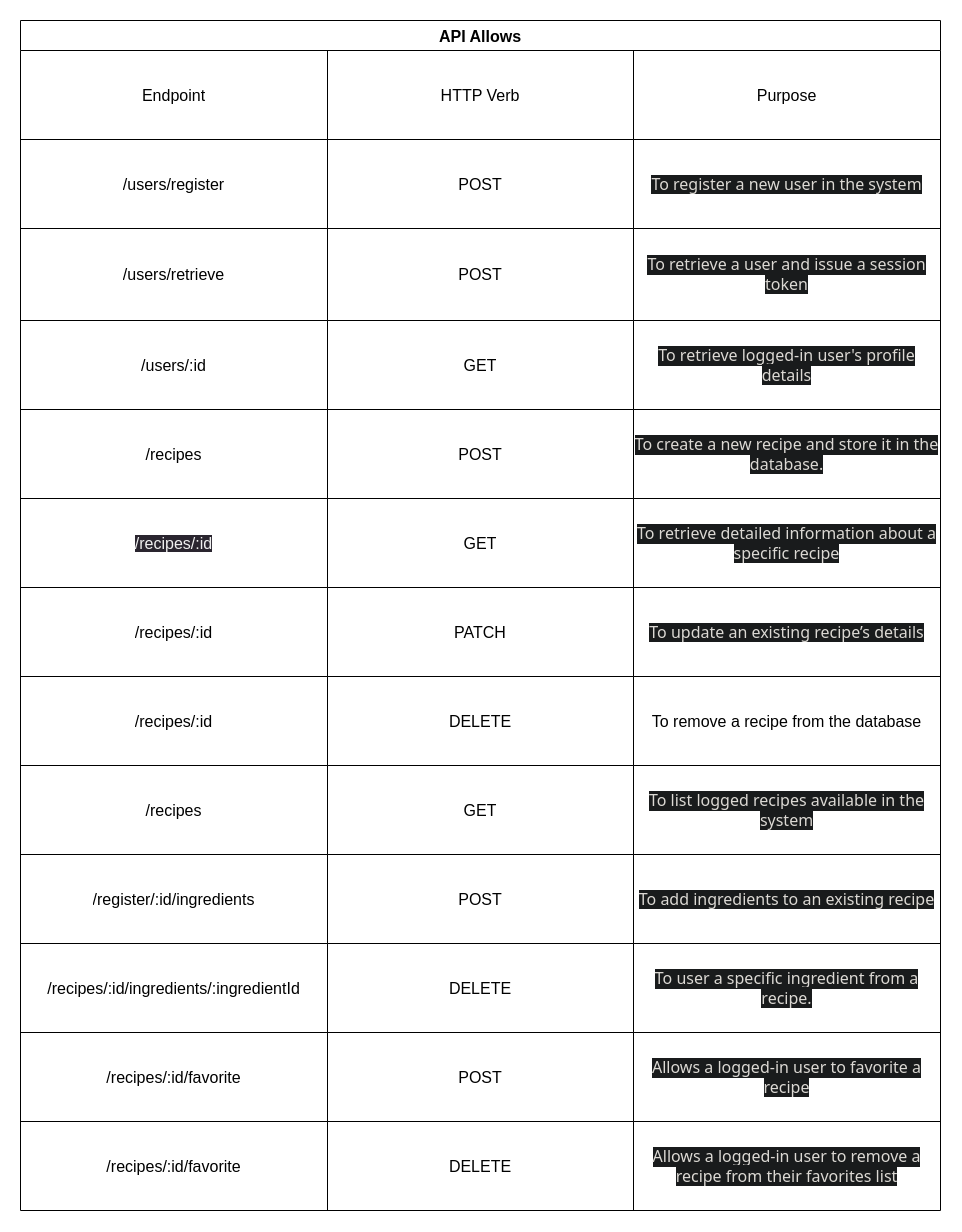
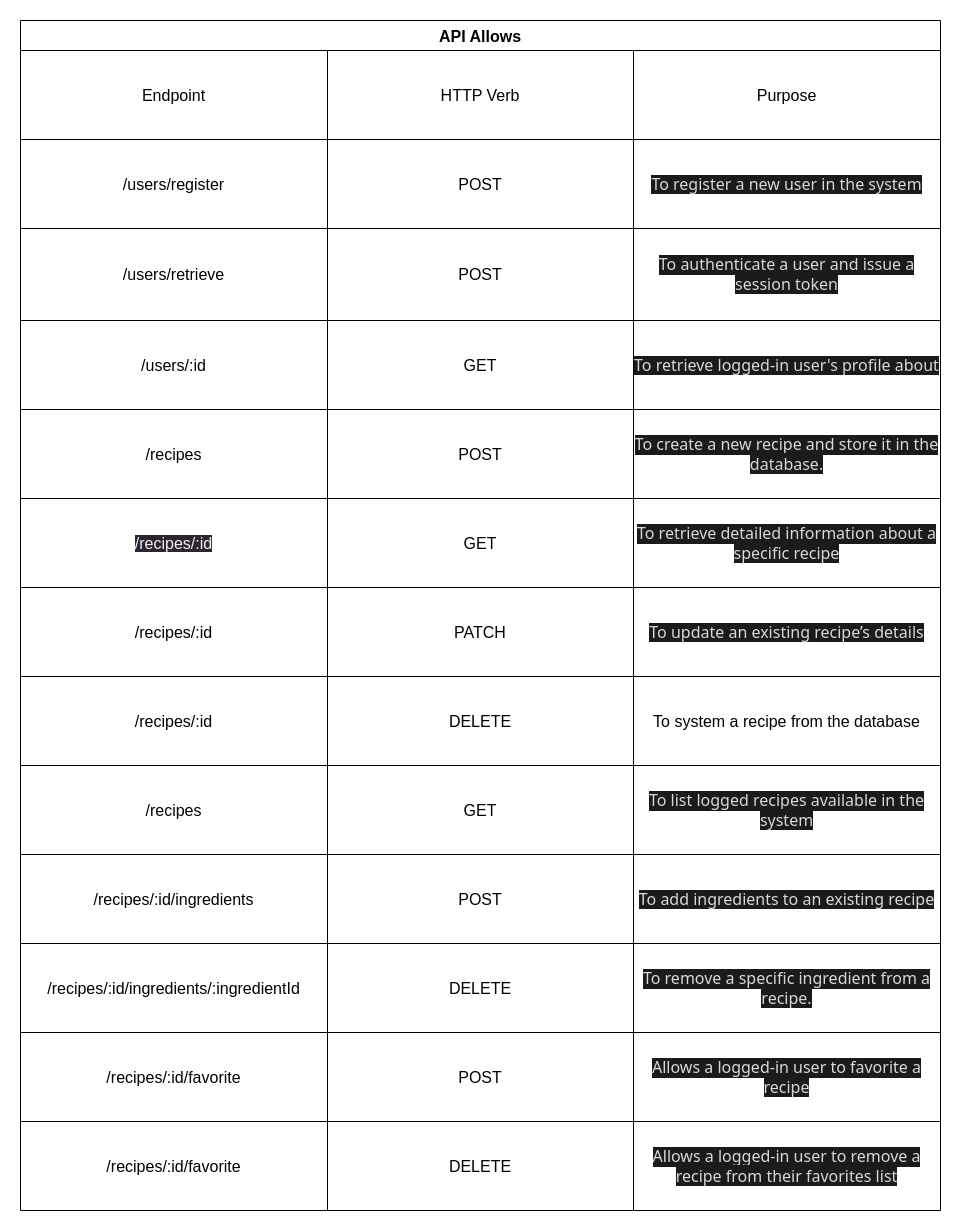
- <mxCell id="14" value="&lt;span style=&quot;color: rgb(220, 217, 212); font-family: Söhne, ui-sans-serif, system-ui, -apple-system, &amp;quot;Segoe UI&amp;quot;, Roboto, Ubuntu, Cantarell, &amp;quot;Noto Sans&amp;quot;, sans-serif, &amp;quot;Helvetica Neue&amp;quot;, Arial, &amp;quot;Apple Color Emoji&amp;quot;, &amp;quot;Segoe UI Emoji&amp;quot;, &amp;quot;Segoe UI Symbol&amp;quot;, &amp;quot;Noto Color Emoji&amp;quot;; font-size: 16px; text-align: left; background-color: rgb(25, 27, 28);&quot;&gt;To retrieve a user and issue a session token&lt;/span&gt;" style="shape=partialRectangle;html=1;whiteSpace=wrap;connectable=0;fillColor=none;top=0;left=0;bottom=0;right=0;overflow=hidden;" parent="11" vertex="1"><mxGeometry x="613" width="307" height="92" as="geometry"><mxRectangle width="307" height="92" as="alternateBounds" /></mxGeometry></mxCell>
+ <mxCell id="14" value="&lt;span style=&quot;color: rgb(220, 217, 212); font-family: Söhne, ui-sans-serif, system-ui, -apple-system, &amp;quot;Segoe UI&amp;quot;, Roboto, Ubuntu, Cantarell, &amp;quot;Noto Sans&amp;quot;, sans-serif, &amp;quot;Helvetica Neue&amp;quot;, Arial, &amp;quot;Apple Color Emoji&amp;quot;, &amp;quot;Segoe UI Emoji&amp;quot;, &amp;quot;Segoe UI Symbol&amp;quot;, &amp;quot;Noto Color Emoji&amp;quot;; font-size: 16px; text-align: left; background-color: rgb(25, 27, 28);&quot;&gt;To authenticate a user and issue a session token&lt;/span&gt;" style="shape=partialRectangle;html=1;whiteSpace=wrap;connectable=0;fillColor=none;top=0;left=0;bottom=0;right=0;overflow=hidden;" parent="11" vertex="1"><mxGeometry x="613" width="307" height="92" as="geometry"><mxRectangle width="307" height="92" as="alternateBounds" /></mxGeometry></mxCell>
- <mxCell id="18" value="&lt;span style=&quot;color: rgb(220, 217, 212); font-family: Söhne, ui-sans-serif, system-ui, -apple-system, &amp;quot;Segoe UI&amp;quot;, Roboto, Ubuntu, Cantarell, &amp;quot;Noto Sans&amp;quot;, sans-serif, &amp;quot;Helvetica Neue&amp;quot;, Arial, &amp;quot;Apple Color Emoji&amp;quot;, &amp;quot;Segoe UI Emoji&amp;quot;, &amp;quot;Segoe UI Symbol&amp;quot;, &amp;quot;Noto Color Emoji&amp;quot;; font-size: 16px; text-align: left; background-color: rgb(25, 27, 28);&quot;&gt;To retrieve logged-in user's profile details&lt;/span&gt;" style="shape=partialRectangle;html=1;whiteSpace=wrap;connectable=0;fillColor=none;top=0;left=0;bottom=0;right=0;overflow=hidden;" parent="15" vertex="1"><mxGeometry x="613" width="307" height="89" as="geometry"><mxRectangle width="307" height="89" as="alternateBounds" /></mxGeometry></mxCell>
+ <mxCell id="18" value="&lt;span style=&quot;color: rgb(220, 217, 212); font-family: Söhne, ui-sans-serif, system-ui, -apple-system, &amp;quot;Segoe UI&amp;quot;, Roboto, Ubuntu, Cantarell, &amp;quot;Noto Sans&amp;quot;, sans-serif, &amp;quot;Helvetica Neue&amp;quot;, Arial, &amp;quot;Apple Color Emoji&amp;quot;, &amp;quot;Segoe UI Emoji&amp;quot;, &amp;quot;Segoe UI Symbol&amp;quot;, &amp;quot;Noto Color Emoji&amp;quot;; font-size: 16px; text-align: left; background-color: rgb(25, 27, 28);&quot;&gt;To retrieve logged-in user's profile about&lt;/span&gt;" style="shape=partialRectangle;html=1;whiteSpace=wrap;connectable=0;fillColor=none;top=0;left=0;bottom=0;right=0;overflow=hidden;" parent="15" vertex="1"><mxGeometry x="613" width="307" height="89" as="geometry"><mxRectangle width="307" height="89" as="alternateBounds" /></mxGeometry></mxCell>
- <mxCell id="34" value="&lt;font style=&quot;font-size: 16px;&quot;&gt;To remove a recipe from the database&lt;/font&gt;" style="shape=partialRectangle;html=1;whiteSpace=wrap;connectable=0;fillColor=none;top=0;left=0;bottom=0;right=0;overflow=hidden;" vertex="1" parent="31"><mxGeometry x="613" width="307" height="89" as="geometry"><mxRectangle width="307" height="89" as="alternateBounds" /></mxGeometry></mxCell>
+ <mxCell id="34" value="&lt;font style=&quot;font-size: 16px;&quot;&gt;To system a recipe from the database&lt;/font&gt;" style="shape=partialRectangle;html=1;whiteSpace=wrap;connectable=0;fillColor=none;top=0;left=0;bottom=0;right=0;overflow=hidden;" vertex="1" parent="31"><mxGeometry x="613" width="307" height="89" as="geometry"><mxRectangle width="307" height="89" as="alternateBounds" /></mxGeometry></mxCell>
- <mxCell id="40" value="&lt;span style=&quot;font-size: 16px;&quot;&gt;/register/:id/ingredients&lt;/span&gt;" style="shape=partialRectangle;html=1;whiteSpace=wrap;connectable=0;fillColor=none;top=0;left=0;bottom=0;right=0;overflow=hidden;" parent="39" vertex="1"><mxGeometry width="307" height="89" as="geometry"><mxRectangle width="307" height="89" as="alternateBounds" /></mxGeometry></mxCell>
+ <mxCell id="40" value="&lt;span style=&quot;font-size: 16px;&quot;&gt;/recipes/:id/ingredients&lt;/span&gt;" style="shape=partialRectangle;html=1;whiteSpace=wrap;connectable=0;fillColor=none;top=0;left=0;bottom=0;right=0;overflow=hidden;" parent="39" vertex="1"><mxGeometry width="307" height="89" as="geometry"><mxRectangle width="307" height="89" as="alternateBounds" /></mxGeometry></mxCell>
- <mxCell id="46" value="&lt;span style=&quot;color: rgb(220, 217, 212); font-family: Söhne, ui-sans-serif, system-ui, -apple-system, &amp;quot;Segoe UI&amp;quot;, Roboto, Ubuntu, Cantarell, &amp;quot;Noto Sans&amp;quot;, sans-serif, &amp;quot;Helvetica Neue&amp;quot;, Arial, &amp;quot;Apple Color Emoji&amp;quot;, &amp;quot;Segoe UI Emoji&amp;quot;, &amp;quot;Segoe UI Symbol&amp;quot;, &amp;quot;Noto Color Emoji&amp;quot;; font-size: 16px; text-align: left; background-color: rgb(25, 27, 28);&quot;&gt;To user a specific ingredient from a recipe.&lt;/span&gt;" style="shape=partialRectangle;html=1;whiteSpace=wrap;connectable=0;fillColor=none;top=0;left=0;bottom=0;right=0;overflow=hidden;" parent="43" vertex="1"><mxGeometry x="613" width="307" height="89" as="geometry"><mxRectangle width="307" height="89" as="alternateBounds" /></mxGeometry></mxCell>
+ <mxCell id="46" value="&lt;span style=&quot;color: rgb(220, 217, 212); font-family: Söhne, ui-sans-serif, system-ui, -apple-system, &amp;quot;Segoe UI&amp;quot;, Roboto, Ubuntu, Cantarell, &amp;quot;Noto Sans&amp;quot;, sans-serif, &amp;quot;Helvetica Neue&amp;quot;, Arial, &amp;quot;Apple Color Emoji&amp;quot;, &amp;quot;Segoe UI Emoji&amp;quot;, &amp;quot;Segoe UI Symbol&amp;quot;, &amp;quot;Noto Color Emoji&amp;quot;; font-size: 16px; text-align: left; background-color: rgb(25, 27, 28);&quot;&gt;To remove a specific ingredient from a recipe.&lt;/span&gt;" style="shape=partialRectangle;html=1;whiteSpace=wrap;connectable=0;fillColor=none;top=0;left=0;bottom=0;right=0;overflow=hidden;" parent="43" vertex="1"><mxGeometry x="613" width="307" height="89" as="geometry"><mxRectangle width="307" height="89" as="alternateBounds" /></mxGeometry></mxCell>
